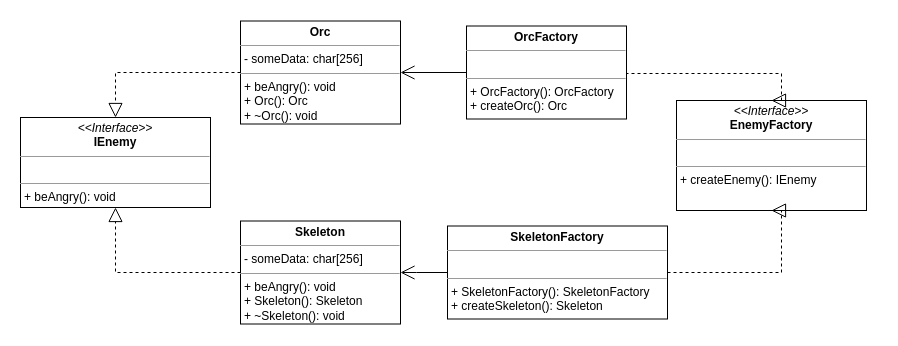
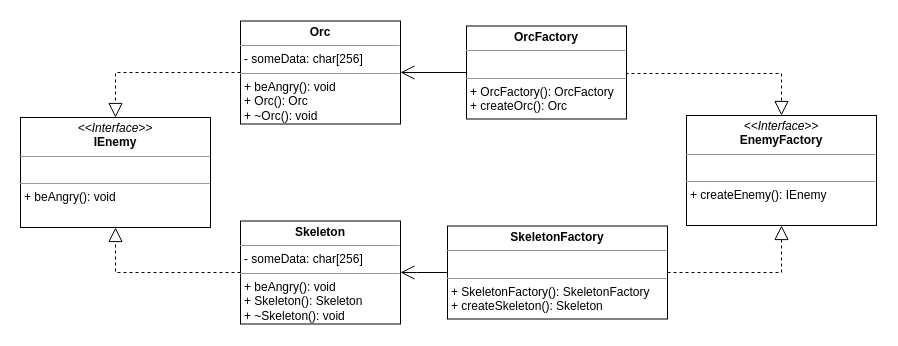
- <mxCell id="7" value="&lt;p style=&quot;margin:0px;margin-top:4px;text-align:center;&quot;&gt;&lt;i&gt;&amp;lt;&amp;lt;Interface&amp;gt;&amp;gt;&lt;/i&gt;&lt;br&gt;&lt;b&gt;EnemyFactory&lt;/b&gt;&lt;/p&gt;&lt;hr size=&quot;1&quot;&gt;&lt;p style=&quot;margin:0px;margin-left:4px;&quot;&gt;&lt;br&gt;&lt;/p&gt;&lt;hr size=&quot;1&quot;&gt;&lt;p style=&quot;margin:0px;margin-left:4px;&quot;&gt;&lt;span style=&quot;background-color: initial;&quot;&gt;+ createEnemy(): IEnemy&lt;/span&gt;&lt;br&gt;&lt;/p&gt;" style="verticalAlign=top;align=left;overflow=fill;fontSize=12;fontFamily=Helvetica;html=1;whiteSpace=wrap;" parent="1" vertex="1"><mxGeometry x="676" y="100" width="190" height="110" as="geometry" /></mxCell>
+ <mxCell id="7" value="&lt;p style=&quot;margin:0px;margin-top:4px;text-align:center;&quot;&gt;&lt;i&gt;&amp;lt;&amp;lt;Interface&amp;gt;&amp;gt;&lt;/i&gt;&lt;br&gt;&lt;b&gt;EnemyFactory&lt;/b&gt;&lt;/p&gt;&lt;hr size=&quot;1&quot;&gt;&lt;p style=&quot;margin:0px;margin-left:4px;&quot;&gt;&lt;br&gt;&lt;/p&gt;&lt;hr size=&quot;1&quot;&gt;&lt;p style=&quot;margin:0px;margin-left:4px;&quot;&gt;&lt;span style=&quot;background-color: initial;&quot;&gt;+ createEnemy(): IEnemy&lt;/span&gt;&lt;br&gt;&lt;/p&gt;" style="verticalAlign=top;align=left;overflow=fill;fontSize=12;fontFamily=Helvetica;html=1;whiteSpace=wrap;" parent="1" vertex="1"><mxGeometry x="686" y="115" width="190" height="110" as="geometry" /></mxCell>
- <mxCell id="2" value="&lt;p style=&quot;margin:0px;margin-top:4px;text-align:center;&quot;&gt;&lt;i&gt;&amp;lt;&amp;lt;Interface&amp;gt;&amp;gt;&lt;/i&gt;&lt;br&gt;&lt;b&gt;IEnemy&lt;/b&gt;&lt;/p&gt;&lt;hr size=&quot;1&quot;&gt;&lt;p style=&quot;margin:0px;margin-left:4px;&quot;&gt;&lt;br&gt;&lt;/p&gt;&lt;hr size=&quot;1&quot;&gt;&lt;p style=&quot;margin:0px;margin-left:4px;&quot;&gt;+ beAngry(): void&lt;br&gt;&lt;/p&gt;" style="verticalAlign=top;align=left;overflow=fill;fontSize=12;fontFamily=Helvetica;html=1;whiteSpace=wrap;" parent="1" vertex="1"><mxGeometry x="20" y="117" width="190" height="90" as="geometry" /></mxCell>
+ <mxCell id="2" value="&lt;p style=&quot;margin:0px;margin-top:4px;text-align:center;&quot;&gt;&lt;i&gt;&amp;lt;&amp;lt;Interface&amp;gt;&amp;gt;&lt;/i&gt;&lt;br&gt;&lt;b&gt;IEnemy&lt;/b&gt;&lt;/p&gt;&lt;hr size=&quot;1&quot;&gt;&lt;p style=&quot;margin:0px;margin-left:4px;&quot;&gt;&lt;br&gt;&lt;/p&gt;&lt;hr size=&quot;1&quot;&gt;&lt;p style=&quot;margin:0px;margin-left:4px;&quot;&gt;+ beAngry(): void&lt;br&gt;&lt;/p&gt;" style="verticalAlign=top;align=left;overflow=fill;fontSize=12;fontFamily=Helvetica;html=1;whiteSpace=wrap;" parent="1" vertex="1"><mxGeometry x="20" y="117" width="190" height="110" as="geometry" /></mxCell>
